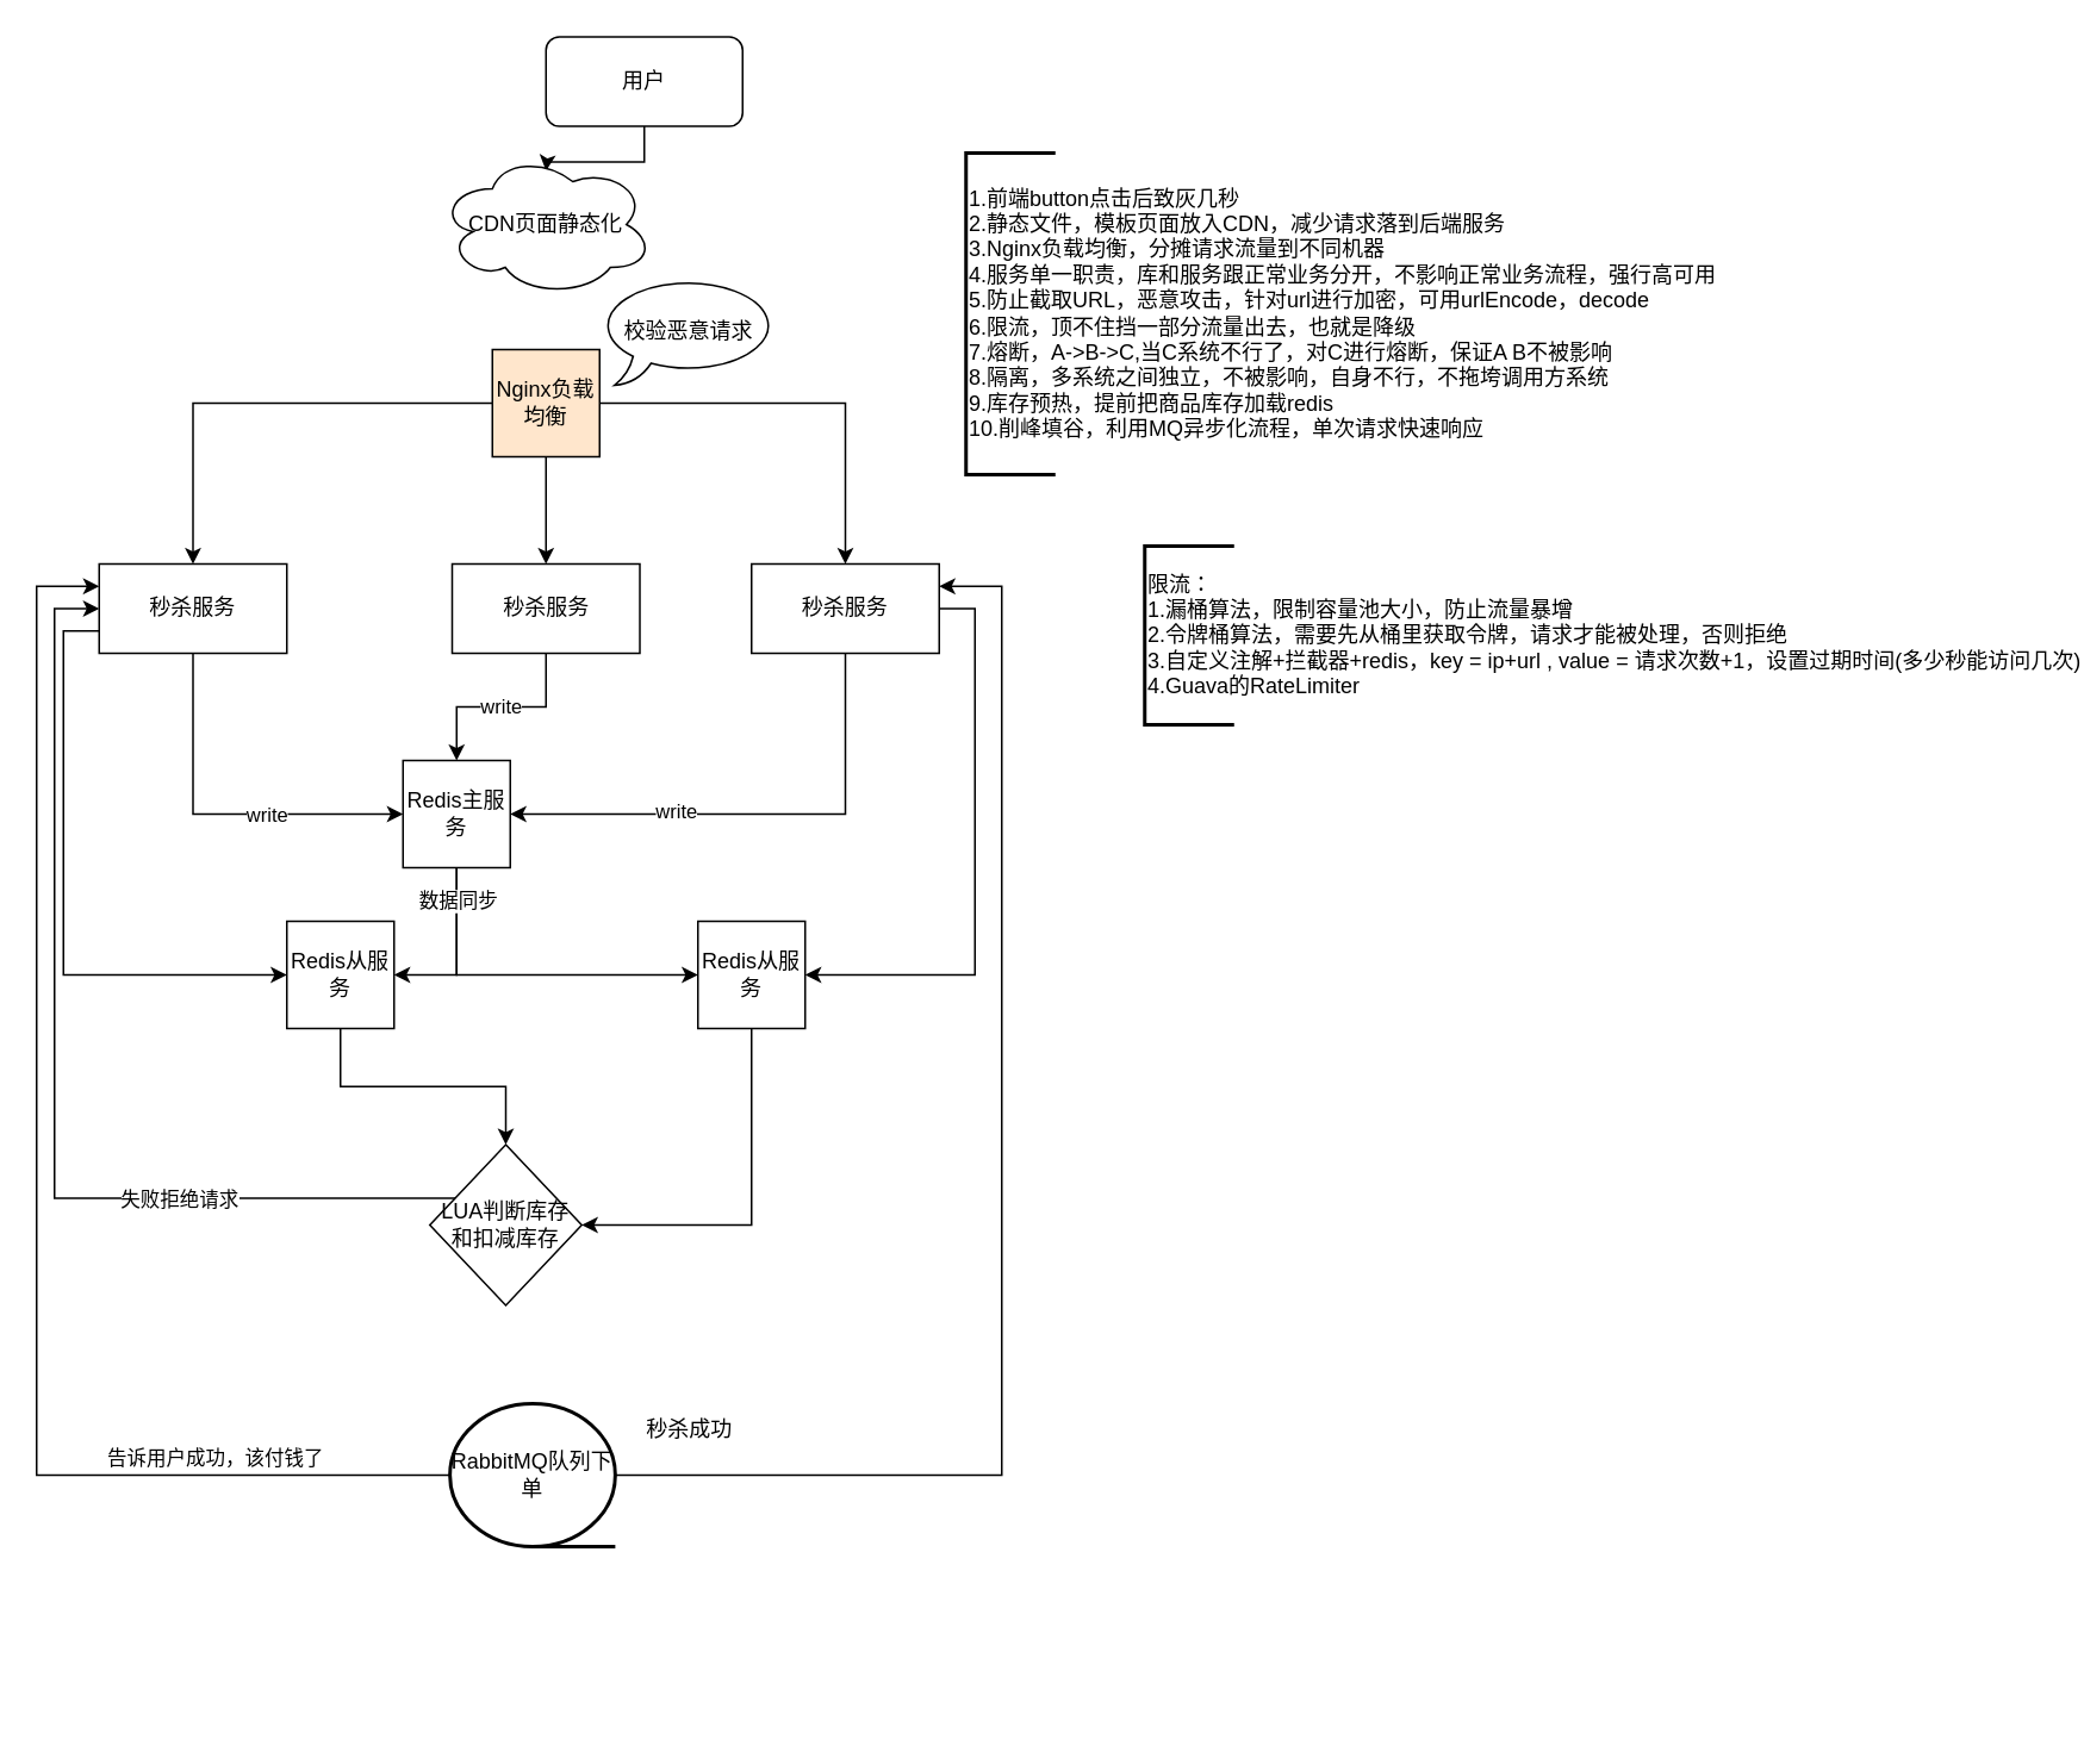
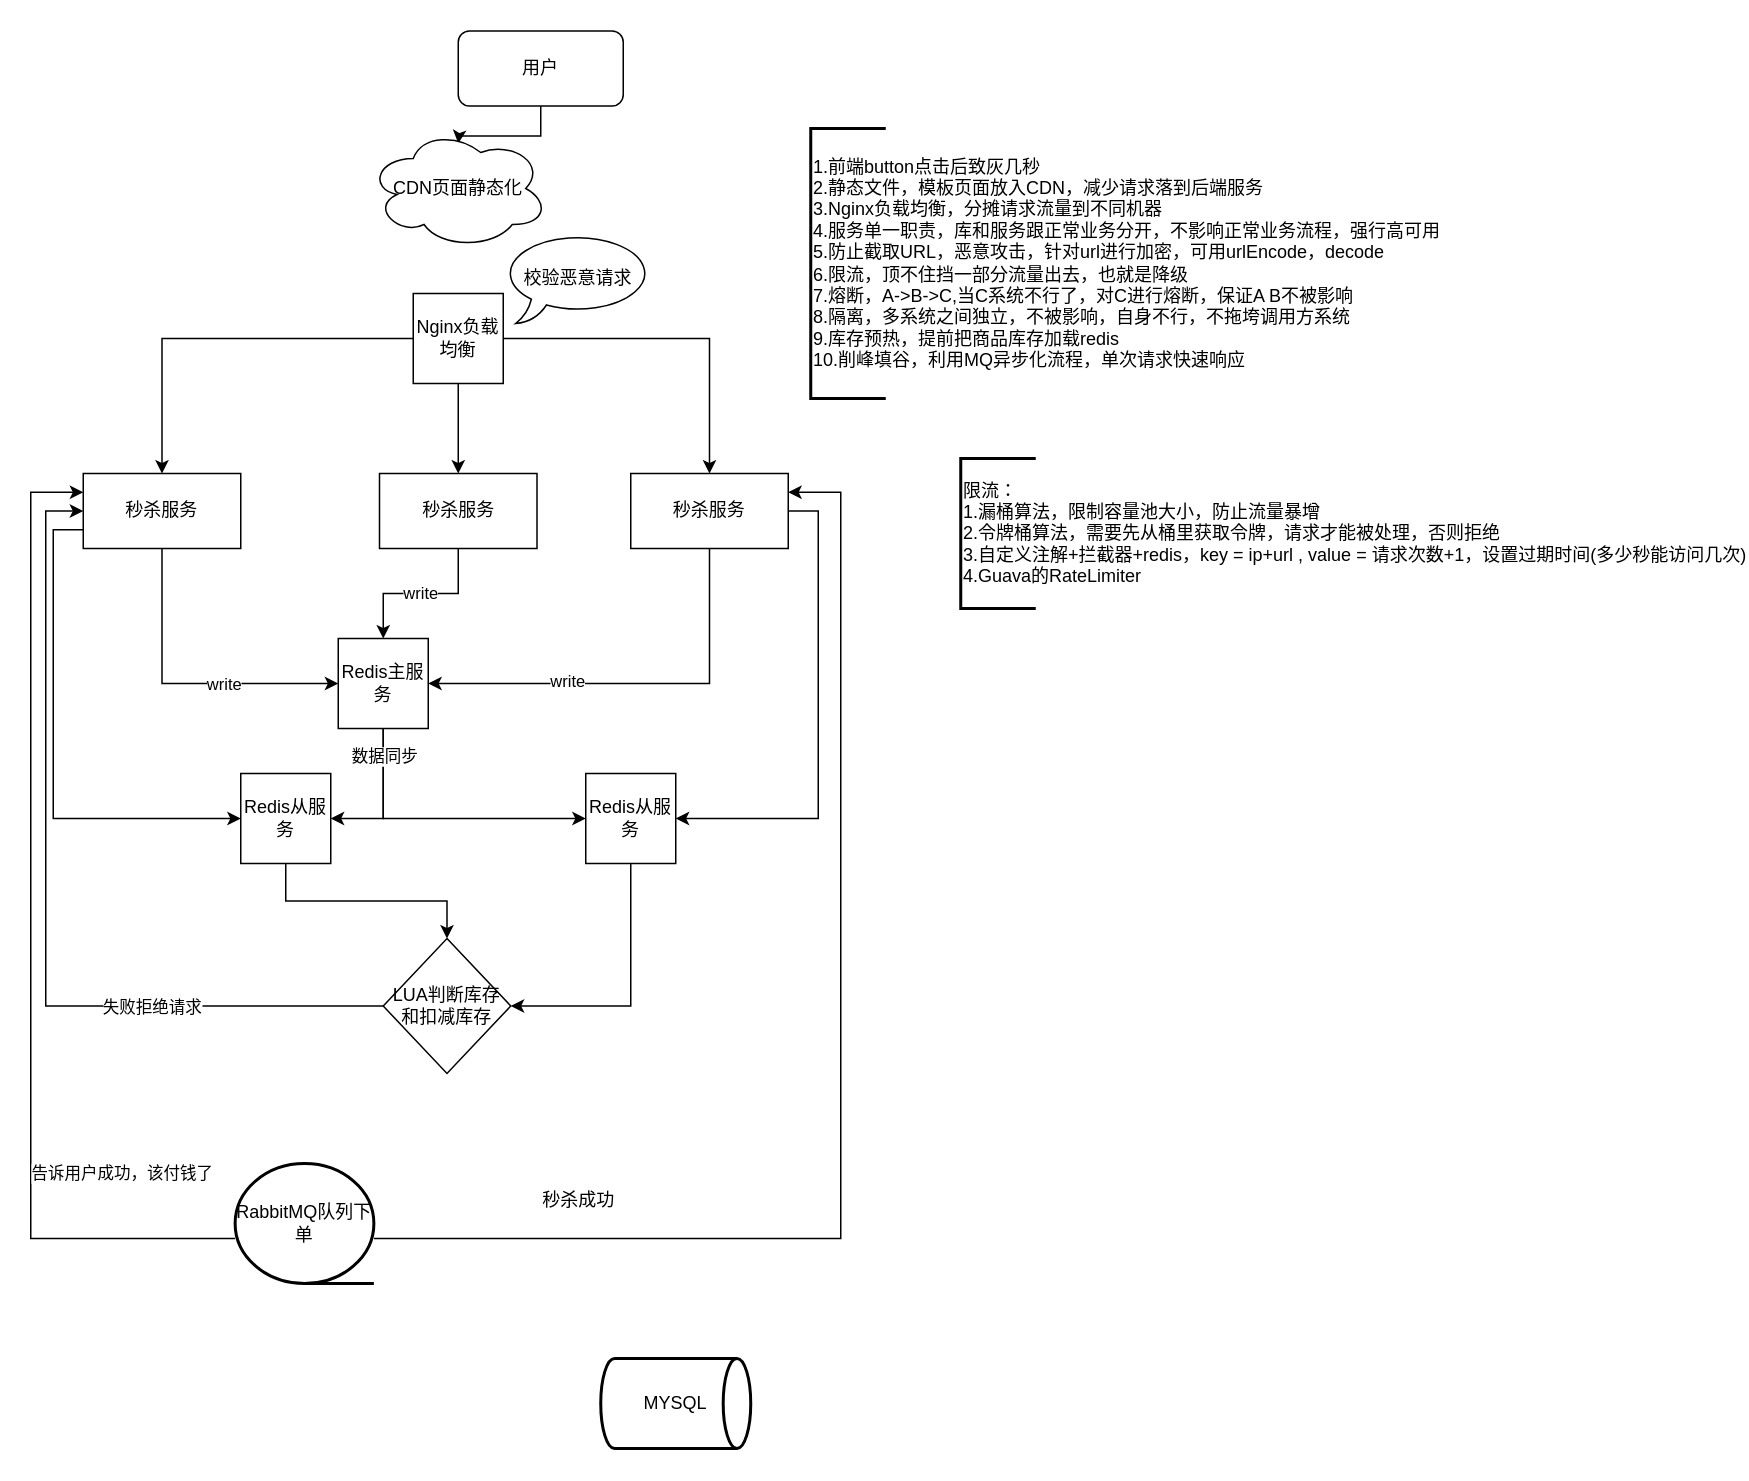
- <mxCell id="9" value="Nginx负载均衡" style="whiteSpace=wrap;html=1;aspect=fixed;fillColor=#ffe6cc;" vertex="1" parent="1"><mxGeometry x="275" y="195" width="60" height="60" as="geometry" /></mxCell>
+ <mxCell id="9" value="Nginx负载均衡" style="whiteSpace=wrap;html=1;aspect=fixed;" vertex="1" parent="1"><mxGeometry x="275" y="195" width="60" height="60" as="geometry" /></mxCell>
- <mxCell id="29" value="LUA判断库存和扣减库存" style="rhombus;whiteSpace=wrap;html=1;" vertex="1" parent="1"><mxGeometry x="240" y="640" width="85" height="90" as="geometry" /></mxCell>
+ <mxCell id="29" value="LUA判断库存和扣减库存" style="rhombus;whiteSpace=wrap;html=1;" vertex="1" parent="1"><mxGeometry x="255" y="625" width="85" height="90" as="geometry" /></mxCell>
- <mxCell id="33" value="RabbitMQ队列下单" style="strokeWidth=2;html=1;shape=mxgraph.flowchart.sequential_data;whiteSpace=wrap;" vertex="1" parent="1"><mxGeometry x="251.25" y="785" width="92.5" height="80" as="geometry" /></mxCell>
+ <mxCell id="33" value="RabbitMQ队列下单" style="strokeWidth=2;html=1;shape=mxgraph.flowchart.sequential_data;whiteSpace=wrap;" vertex="1" parent="1"><mxGeometry x="156.25" y="775" width="92.5" height="80" as="geometry" /></mxCell>
+ <mxCell id="34" value="MYSQL" style="strokeWidth=2;html=1;shape=mxgraph.flowchart.direct_data;whiteSpace=wrap;" vertex="1" parent="1"><mxGeometry x="400" y="905" width="100" height="60" as="geometry" /></mxCell>
